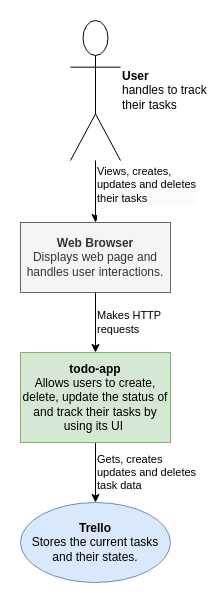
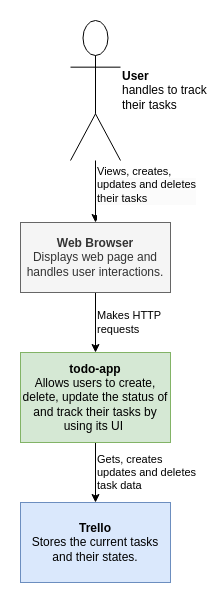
- <mxCell id="6" value="&lt;div&gt;&lt;b&gt;Trello&lt;/b&gt;&lt;/div&gt;&lt;div&gt;Stores the current tasks and their states.&lt;/div&gt;" style="ellipse;whiteSpace=wrap;html=1;fillColor=#dae8fc;strokeColor=#6c8ebf;" vertex="1" parent="1"><mxGeometry x="20" y="502" width="150" height="80" as="geometry" /></mxCell>
+ <mxCell id="6" value="&lt;div&gt;&lt;b&gt;Trello&lt;/b&gt;&lt;/div&gt;&lt;div&gt;Stores the current tasks and their states.&lt;/div&gt;" style="rounded=0;whiteSpace=wrap;html=1;fillColor=#dae8fc;strokeColor=#6c8ebf;" vertex="1" parent="1"><mxGeometry x="20" y="502" width="150" height="80" as="geometry" /></mxCell>
